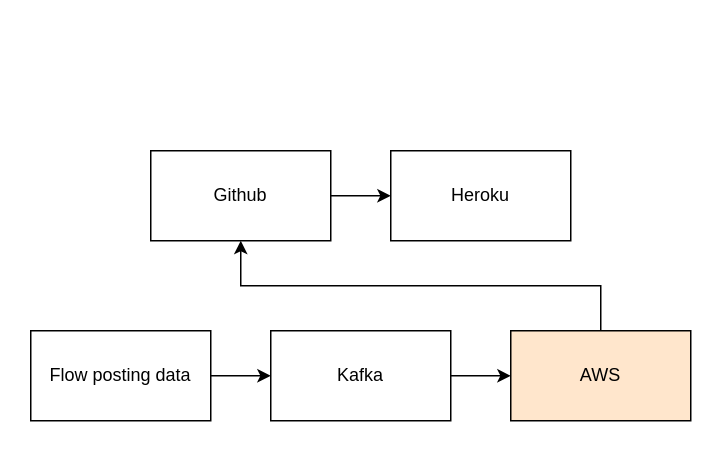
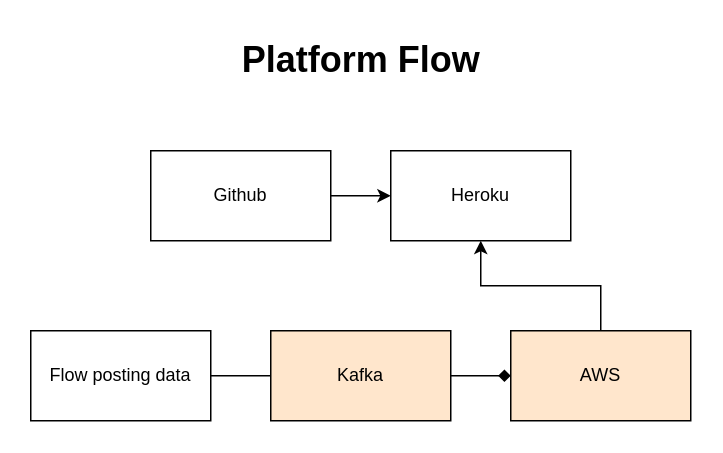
+ <mxCell id="11" value="Platform Flow" style="text;strokeColor=none;fillColor=none;html=1;fontSize=24;fontStyle=1;verticalAlign=middle;align=center;" parent="1" vertex="1"><mxGeometry x="140" y="20" width="200" height="40" as="geometry" /></mxCell>
- <mxCell id="5" style="edgeStyle=orthogonalEdgeStyle;rounded=0;orthogonalLoop=1;jettySize=auto;html=1;exitX=0.5;exitY=0;exitDx=0;exitDy=0;" parent="1" source="6" target="3" edge="1"><mxGeometry relative="1" as="geometry" /></mxCell>
+ <mxCell id="5" style="edgeStyle=orthogonalEdgeStyle;rounded=0;orthogonalLoop=1;jettySize=auto;html=1;exitX=0.5;exitY=0;exitDx=0;exitDy=0;entryX=0.5;entryY=1;entryDx=0;entryDy=0;" parent="1" source="6" target="4" edge="1"><mxGeometry relative="1" as="geometry" /></mxCell>
- <mxCell id="9" style="edgeStyle=orthogonalEdgeStyle;rounded=0;orthogonalLoop=1;jettySize=auto;html=1;exitX=1;exitY=0.5;exitDx=0;exitDy=0;entryX=0;entryY=0.5;entryDx=0;entryDy=0;" parent="1" source="10" target="8" edge="1"><mxGeometry relative="1" as="geometry" /></mxCell>
+ <mxCell id="9" style="edgeStyle=orthogonalEdgeStyle;rounded=0;orthogonalLoop=1;jettySize=auto;html=1;exitX=1;exitY=0.5;exitDx=0;exitDy=0;entryX=0;entryY=0.5;entryDx=0;entryDy=0;endArrow=none;" parent="1" source="10" target="8" edge="1"><mxGeometry relative="1" as="geometry" /></mxCell>
- <mxCell id="8" value="Kafka" style="rounded=0;whiteSpace=wrap;html=1;" parent="1" vertex="1"><mxGeometry x="180" y="220" width="120" height="60" as="geometry" /></mxCell>
+ <mxCell id="8" value="Kafka" style="rounded=0;whiteSpace=wrap;html=1;fillColor=#ffe6cc;" parent="1" vertex="1"><mxGeometry x="180" y="220" width="120" height="60" as="geometry" /></mxCell>
- <mxCell id="7" style="edgeStyle=orthogonalEdgeStyle;rounded=0;orthogonalLoop=1;jettySize=auto;html=1;exitX=1;exitY=0.5;exitDx=0;exitDy=0;entryX=0;entryY=0.5;entryDx=0;entryDy=0;" parent="1" source="8" target="6" edge="1"><mxGeometry relative="1" as="geometry" /></mxCell>
+ <mxCell id="7" style="edgeStyle=orthogonalEdgeStyle;rounded=0;orthogonalLoop=1;jettySize=auto;html=1;exitX=1;exitY=0.5;exitDx=0;exitDy=0;entryX=0;entryY=0.5;entryDx=0;entryDy=0;endArrow=diamond;" parent="1" source="8" target="6" edge="1"><mxGeometry relative="1" as="geometry" /></mxCell>
